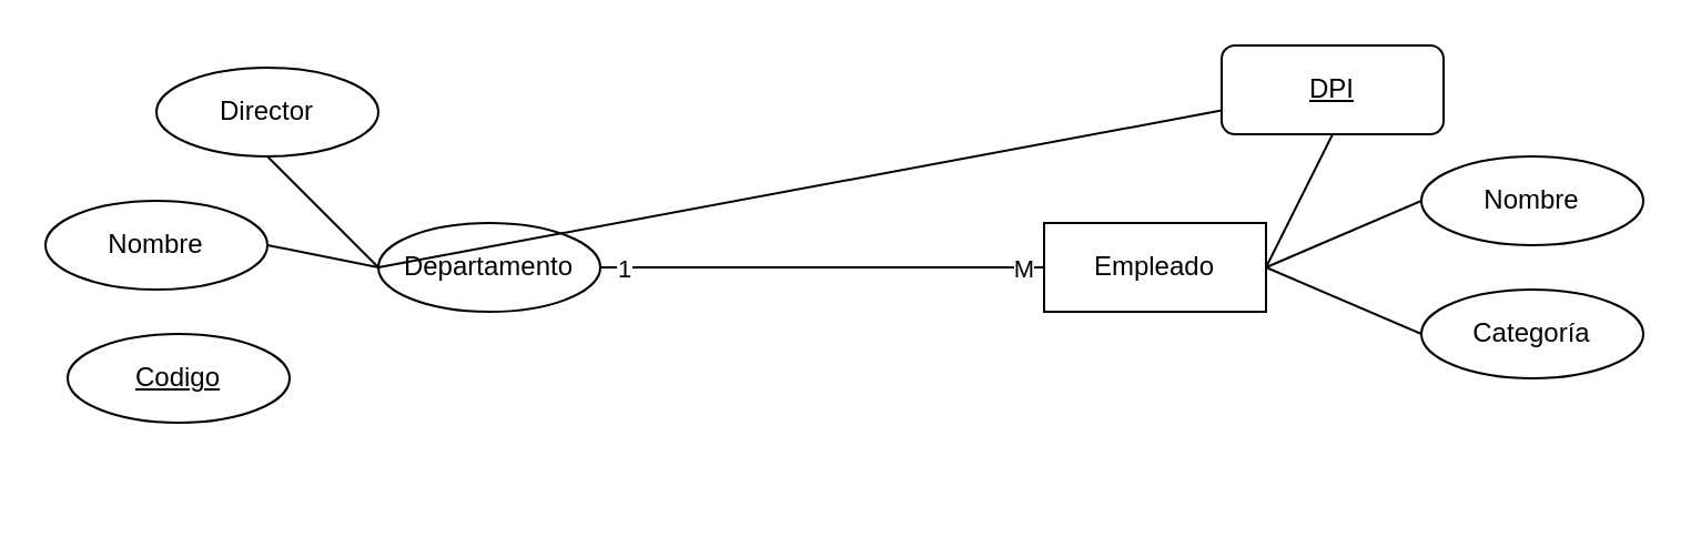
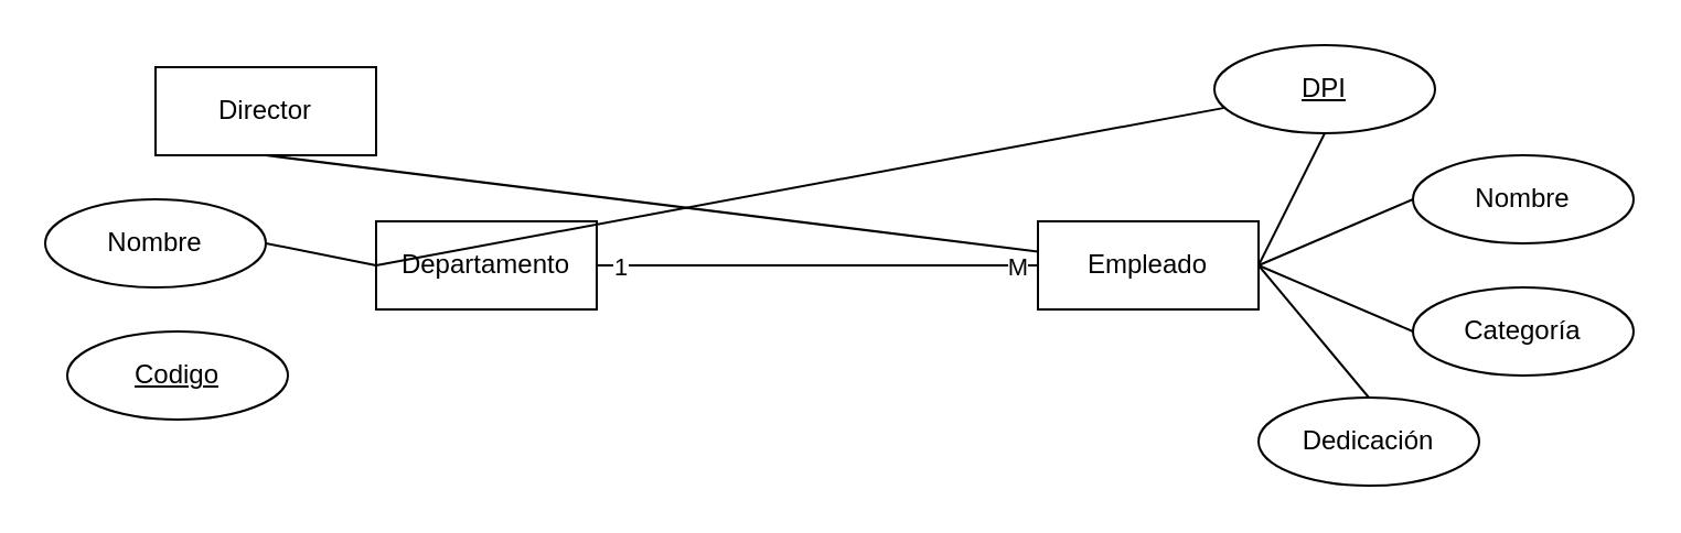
- <mxCell id="14" value="DPI" style="whiteSpace=wrap;html=1;align=center;fontStyle=4;rounded=1;" vertex="1" parent="1"><mxGeometry x="550" y="20" width="100" height="40" as="geometry" /></mxCell>
+ <mxCell id="14" value="DPI" style="ellipse;whiteSpace=wrap;html=1;align=center;fontStyle=4;" vertex="1" parent="1"><mxGeometry x="550" y="20" width="100" height="40" as="geometry" /></mxCell>
- <mxCell id="6" value="Director" style="ellipse;whiteSpace=wrap;html=1;align=center;" vertex="1" parent="1"><mxGeometry x="70" y="30" width="100" height="40" as="geometry" /></mxCell>
+ <mxCell id="6" value="Director" style="whiteSpace=wrap;html=1;align=center;rounded=0;" vertex="1" parent="1"><mxGeometry x="70" y="30" width="100" height="40" as="geometry" /></mxCell>
- <mxCell id="9" value="" style="endArrow=none;html=1;rounded=0;entryX=0;entryY=0.5;entryDx=0;entryDy=0;exitX=0.5;exitY=1;exitDx=0;exitDy=0;" edge="1" parent="1" source="6" target="2"><mxGeometry relative="1" as="geometry"><mxPoint x="140" y="69.66" as="sourcePoint" /><mxPoint x="180" y="120" as="targetPoint" /></mxGeometry></mxCell>
+ <mxCell id="9" value="" style="endArrow=none;html=1;rounded=0;exitX=0.5;exitY=1;exitDx=0;exitDy=0;" edge="1" parent="1" source="6" target="3"><mxGeometry relative="1" as="geometry"><mxPoint x="140" y="69.66" as="sourcePoint" /><mxPoint x="180" y="120" as="targetPoint" /></mxGeometry></mxCell>
- <mxCell id="2" value="Departamento" style="ellipse;whiteSpace=wrap;html=1;align=center;" vertex="1" parent="1"><mxGeometry x="170" y="100" width="100" height="40" as="geometry" /></mxCell>
+ <mxCell id="2" value="Departamento" style="whiteSpace=wrap;html=1;align=center;" vertex="1" parent="1"><mxGeometry x="170" y="100" width="100" height="40" as="geometry" /></mxCell>
+ <mxCell id="21" value="" style="endArrow=none;html=1;rounded=0;entryX=0.5;entryY=0;entryDx=0;entryDy=0;exitX=1;exitY=0.5;exitDx=0;exitDy=0;" edge="1" parent="1" source="3" target="19"><mxGeometry relative="1" as="geometry"><mxPoint x="440" y="130" as="sourcePoint" /><mxPoint x="600" y="130" as="targetPoint" /></mxGeometry></mxCell>
+ <mxCell id="19" value="Dedicación" style="ellipse;whiteSpace=wrap;html=1;align=center;" vertex="1" parent="1"><mxGeometry x="570" y="180" width="100" height="40" as="geometry" /></mxCell>
